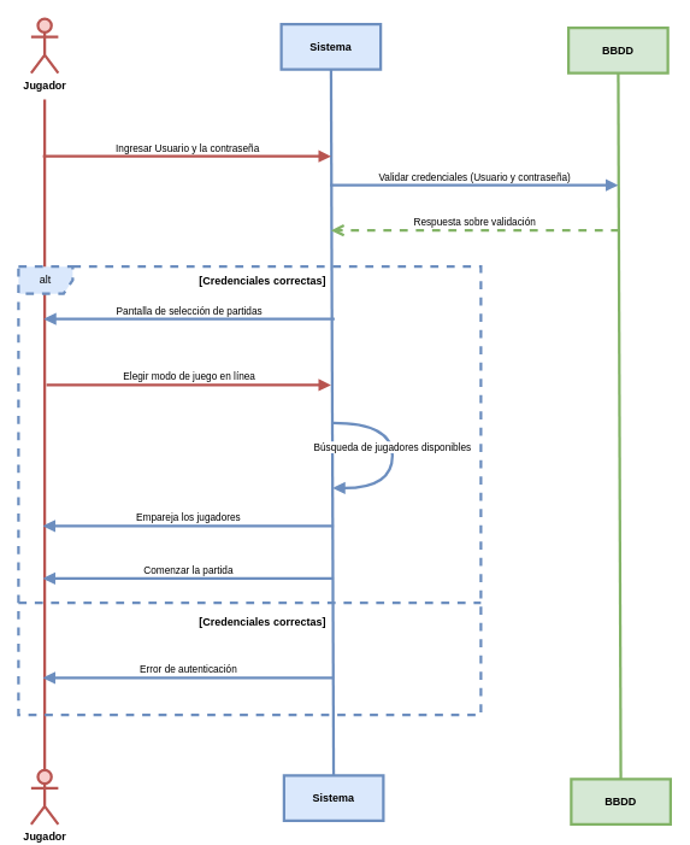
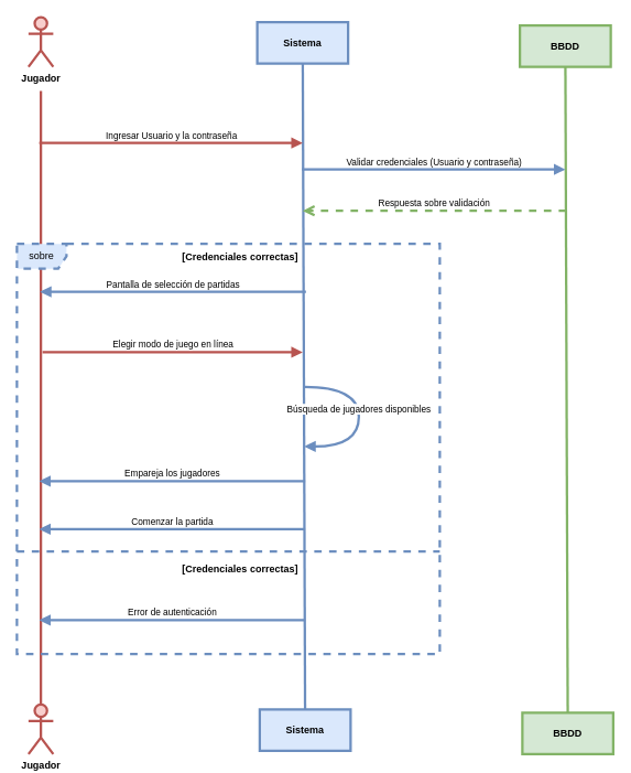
- <mxCell id="18" value="alt" style="shape=umlFrame;whiteSpace=wrap;html=1;pointerEvents=0;dashed=1;fillColor=#dae8fc;strokeColor=#6c8ebf;strokeWidth=3;" vertex="1" parent="1"><mxGeometry x="20" y="294" width="512" height="496" as="geometry" /></mxCell>
+ <mxCell id="18" value="sobre" style="shape=umlFrame;whiteSpace=wrap;html=1;pointerEvents=0;dashed=1;fillColor=#dae8fc;strokeColor=#6c8ebf;strokeWidth=3;" vertex="1" parent="1"><mxGeometry x="20" y="294" width="512" height="496" as="geometry" /></mxCell>
